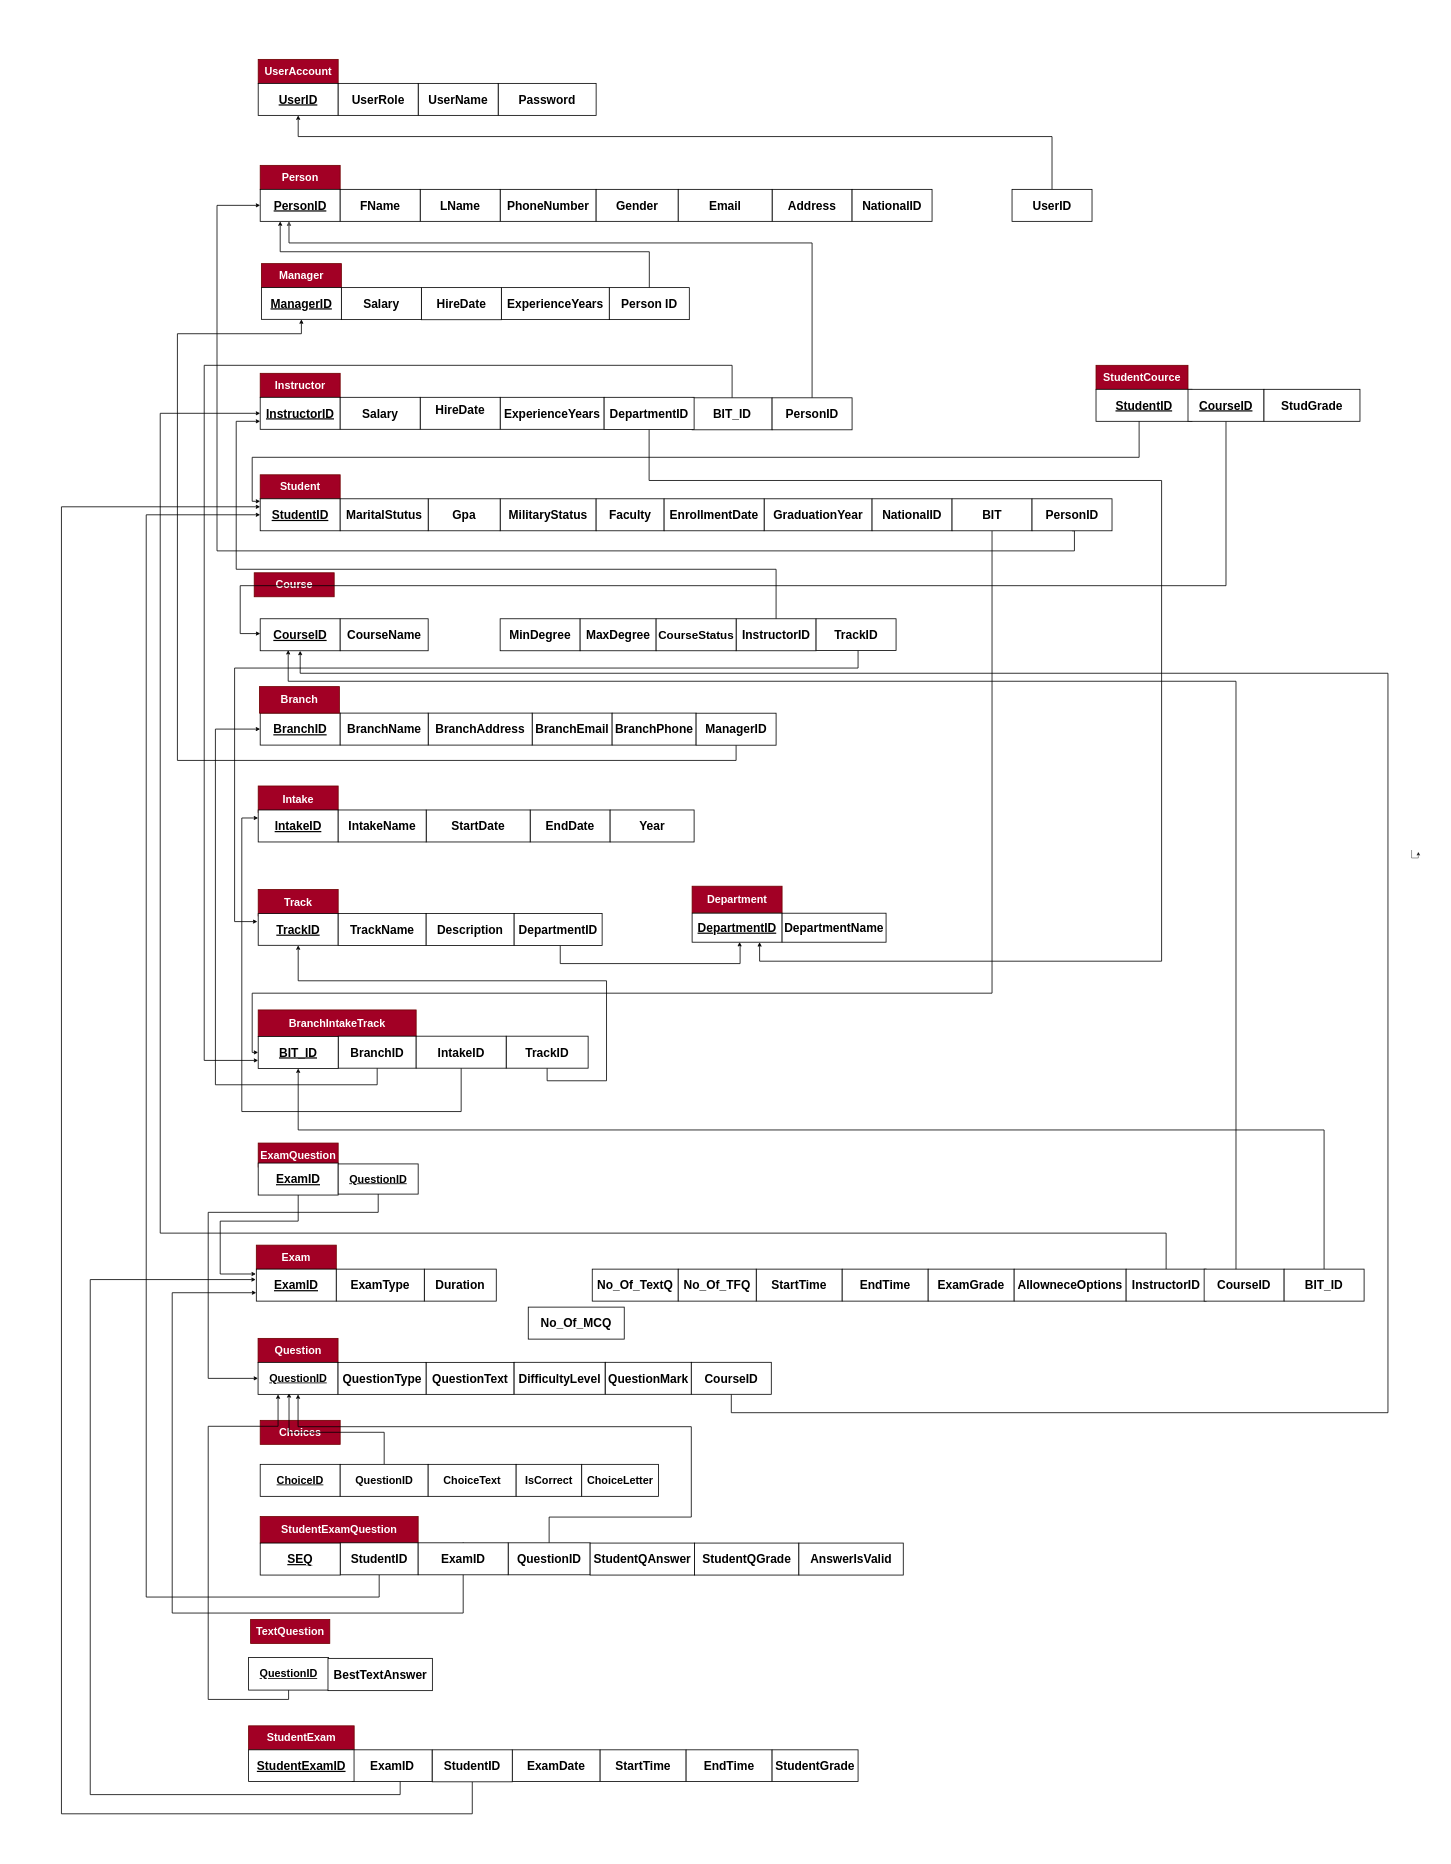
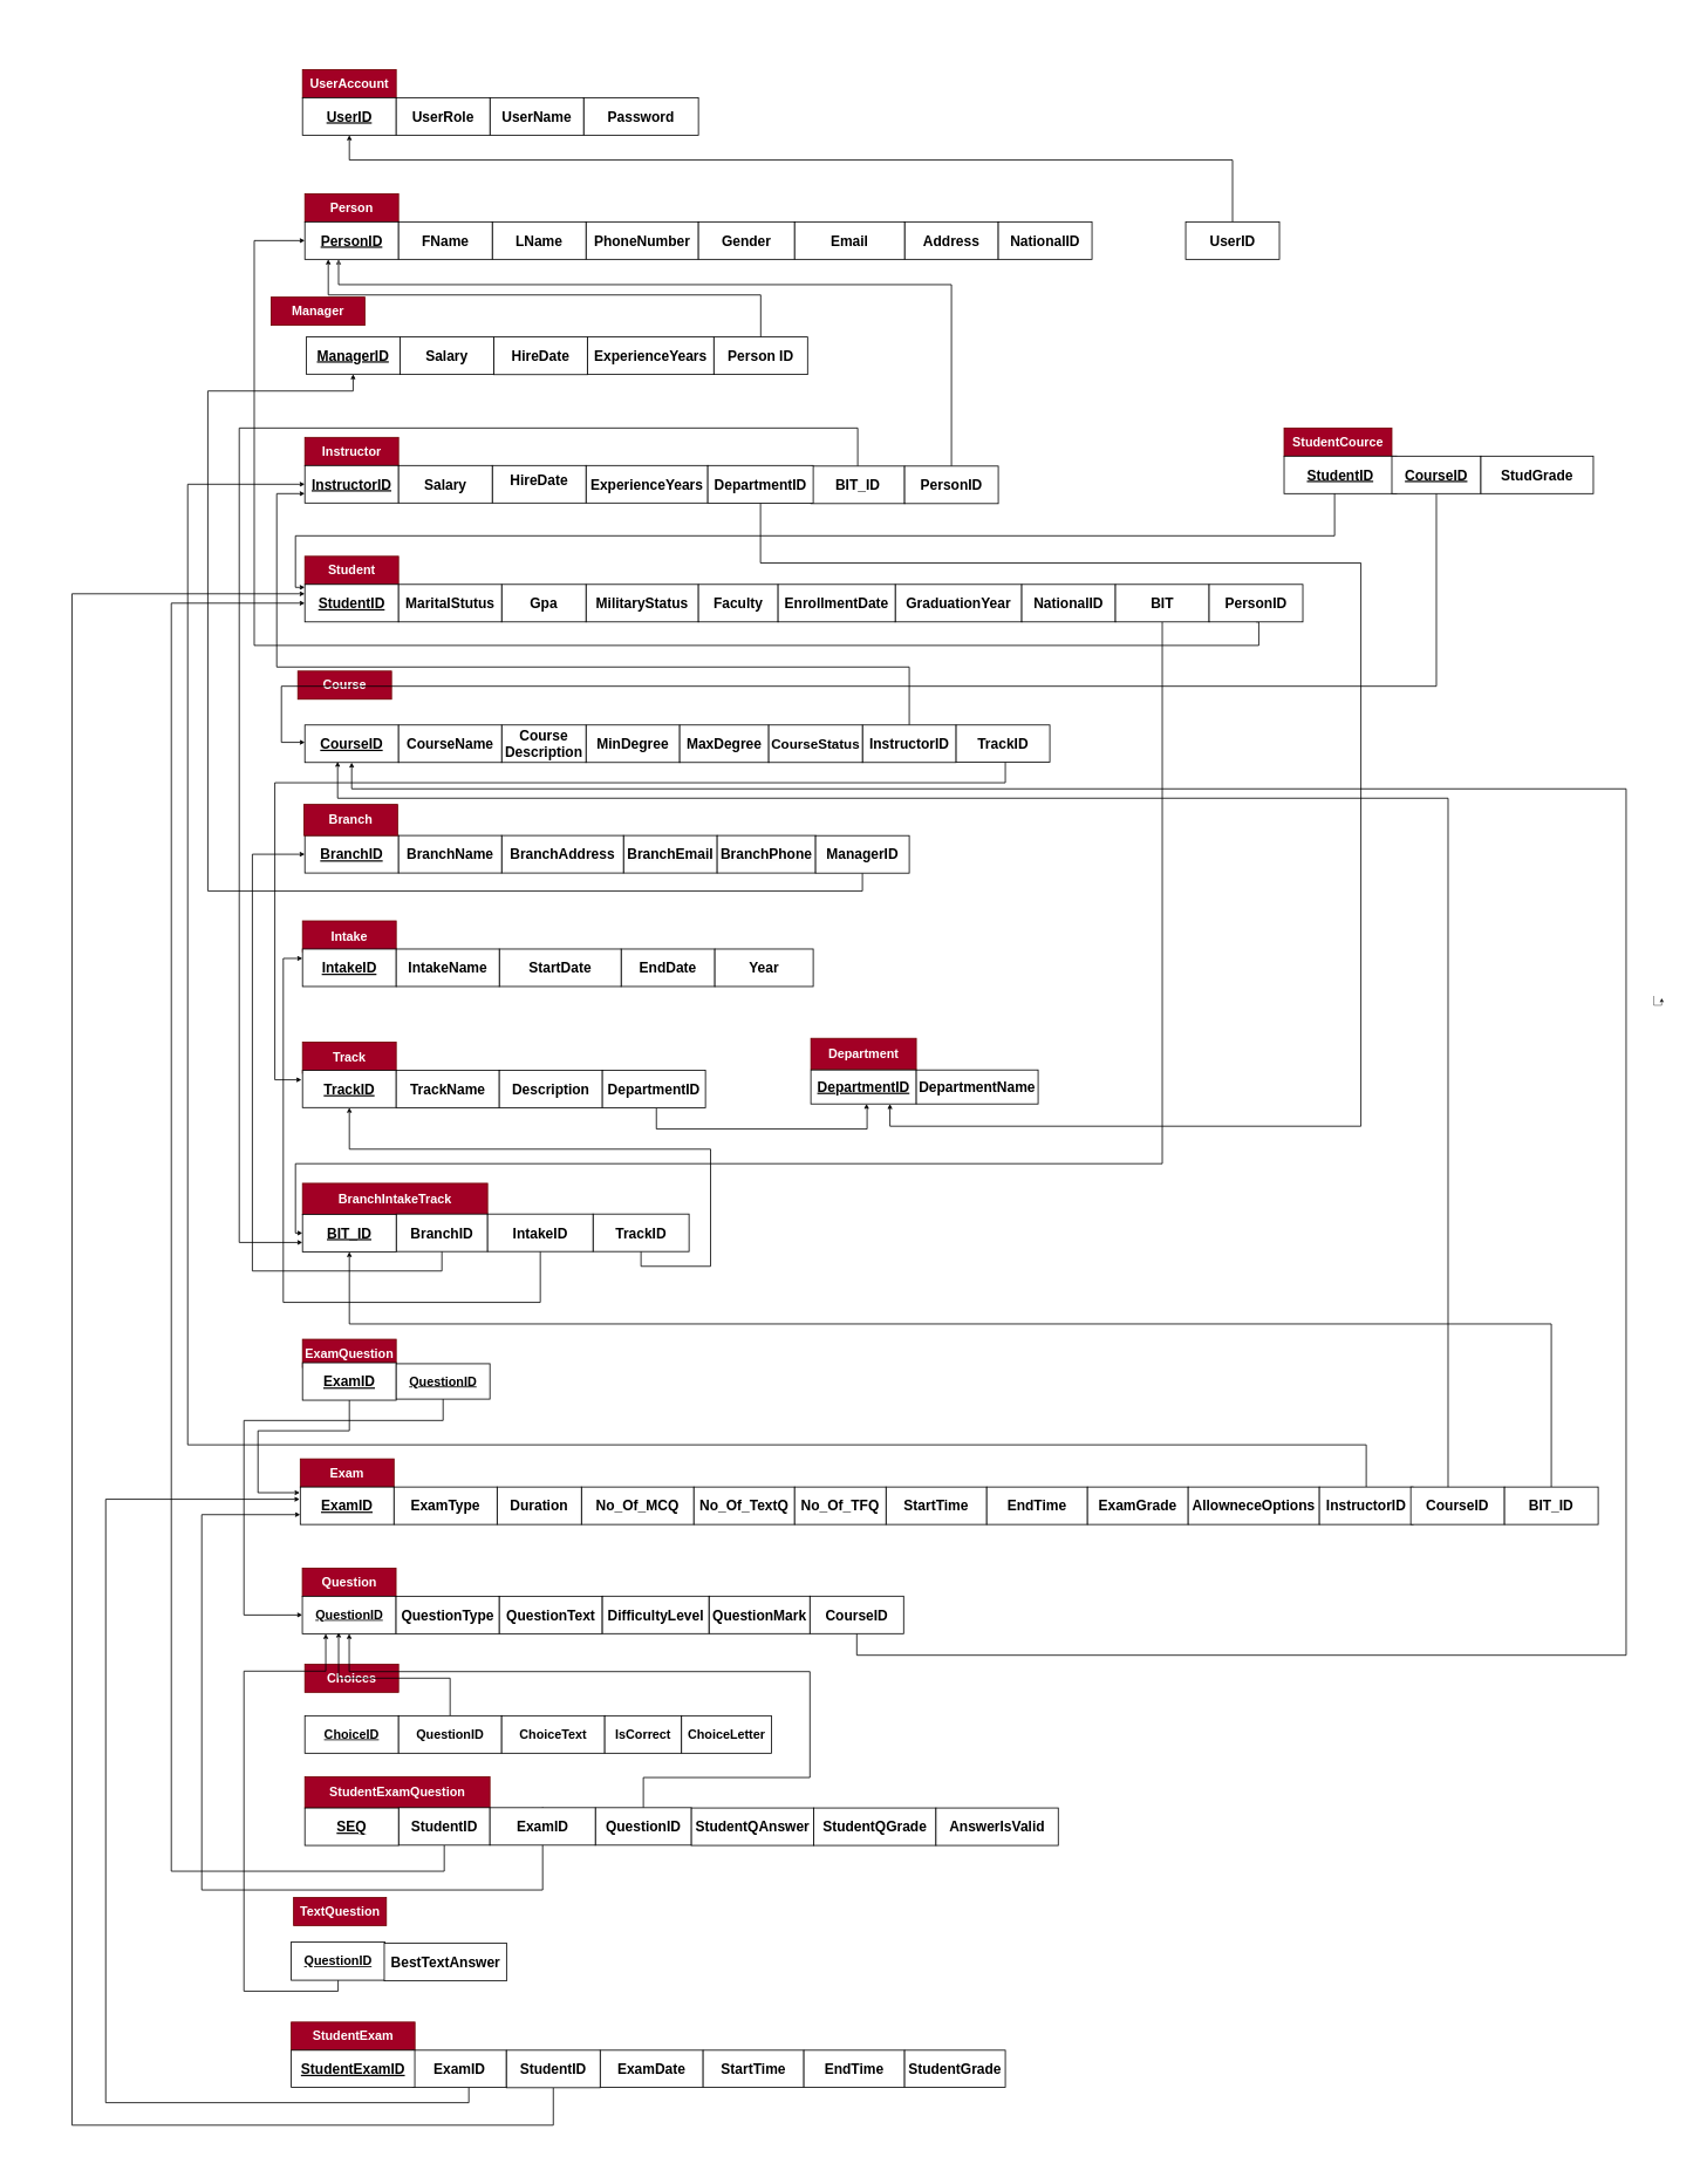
- <mxCell id="20" value="&lt;b&gt;&lt;font style=&quot;font-size: 27px;&quot;&gt;Manager&lt;/font&gt;&lt;/b&gt;" style="rounded=0;whiteSpace=wrap;html=1;fillColor=#a20025;strokeColor=#6F0000;fillStyle=auto;strokeWidth=2;fontColor=#ffffff;" parent="1" vertex="1"><mxGeometry x="653" y="658.69" width="200" height="60" as="geometry" /></mxCell>
+ <mxCell id="20" value="&lt;b&gt;&lt;font style=&quot;font-size: 27px;&quot;&gt;Manager&lt;/font&gt;&lt;/b&gt;" style="rounded=0;whiteSpace=wrap;html=1;fillColor=#a20025;strokeColor=#6F0000;fillStyle=auto;strokeWidth=2;fontColor=#ffffff;" parent="1" vertex="1"><mxGeometry x="578" y="633.69" width="200" height="60" as="geometry" /></mxCell>
+ <mxCell id="44" value="&lt;b&gt;&lt;font style=&quot;font-size: 30px;&quot;&gt;Course&lt;/font&gt;&lt;/b&gt;&lt;div&gt;&lt;b&gt;&lt;font style=&quot;font-size: 30px;&quot;&gt;Description&lt;/font&gt;&lt;/b&gt;&lt;/div&gt;" style="whiteSpace=wrap;html=1;strokeWidth=2;" parent="1" vertex="1"><mxGeometry x="1070" y="1546.75" width="180" height="80" as="geometry" /></mxCell>
- <mxCell id="91" value="&lt;b&gt;&lt;font style=&quot;font-size: 30px;&quot;&gt;No_Of_MCQ&lt;/font&gt;&lt;/b&gt;" style="rounded=0;whiteSpace=wrap;html=1;strokeWidth=2;" parent="1" vertex="1"><mxGeometry x="1320.29" y="3268" width="240" height="80" as="geometry" /></mxCell>
+ <mxCell id="91" value="&lt;b&gt;&lt;font style=&quot;font-size: 30px;&quot;&gt;No_Of_MCQ&lt;/font&gt;&lt;/b&gt;" style="rounded=0;whiteSpace=wrap;html=1;strokeWidth=2;" parent="1" vertex="1"><mxGeometry x="1240.29" y="3173" width="240" height="80" as="geometry" /></mxCell>
